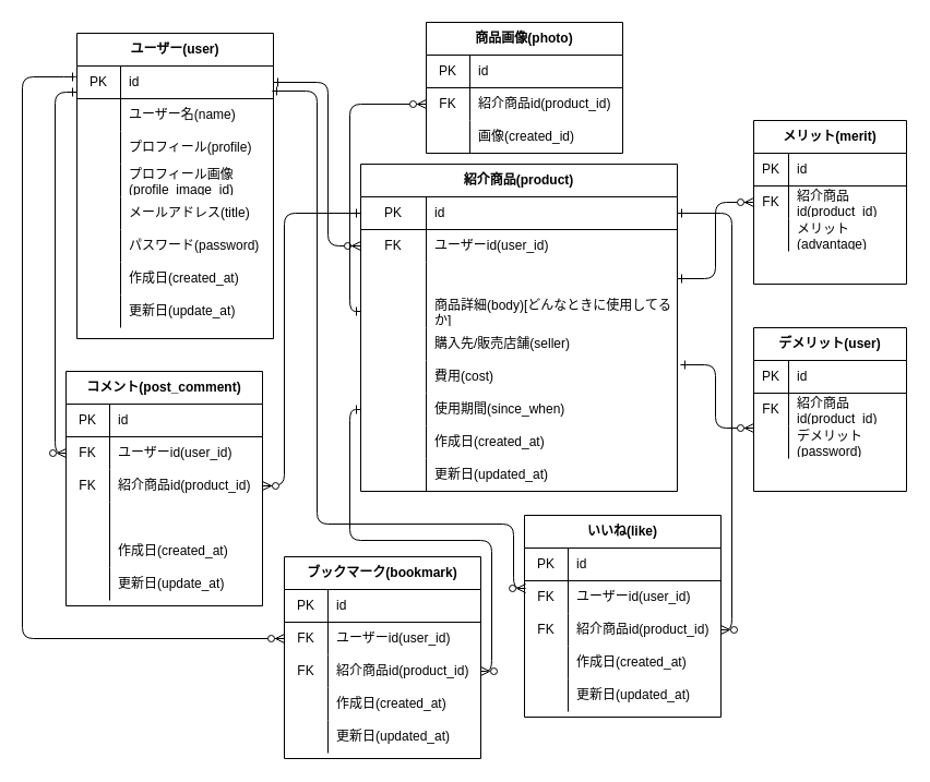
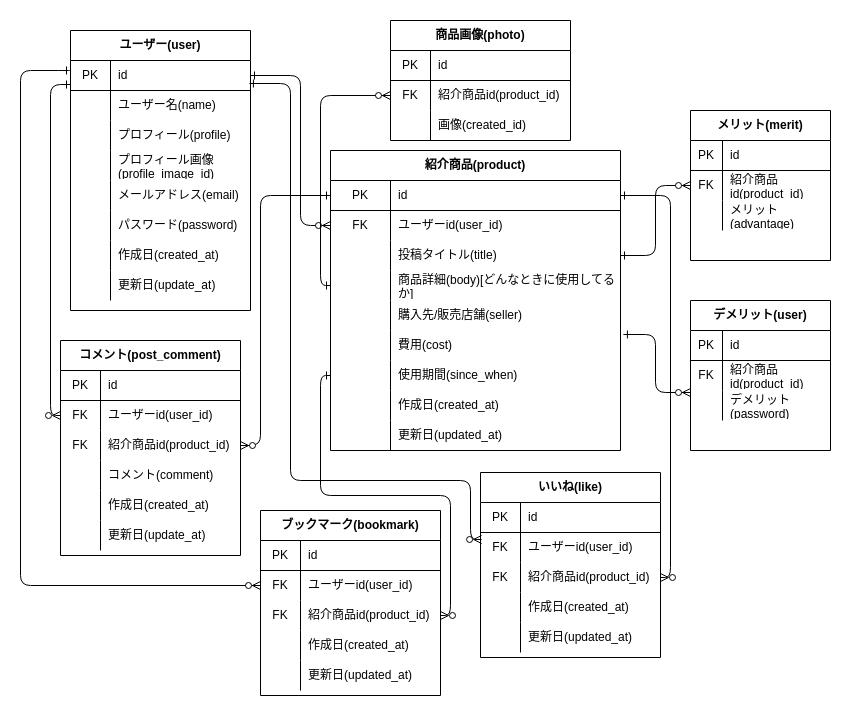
- <mxCell id="17" value="メールアドレス(title)" style="shape=partialRectangle;html=1;whiteSpace=wrap;connectable=0;fillColor=none;top=0;left=0;bottom=0;right=0;align=left;spacingLeft=6;overflow=hidden;" parent="15" vertex="1"><mxGeometry x="40" width="140" height="30" as="geometry" /></mxCell>
+ <mxCell id="17" value="メールアドレス(email)" style="shape=partialRectangle;html=1;whiteSpace=wrap;connectable=0;fillColor=none;top=0;left=0;bottom=0;right=0;align=left;spacingLeft=6;overflow=hidden;" parent="15" vertex="1"><mxGeometry x="40" width="140" height="30" as="geometry" /></mxCell>
+ <mxCell id="36" value="投稿タイトル(title)" style="shape=partialRectangle;html=1;whiteSpace=wrap;connectable=0;fillColor=none;top=0;left=0;bottom=0;right=0;align=left;spacingLeft=6;overflow=hidden;" parent="34" vertex="1"><mxGeometry x="60" width="230" height="30" as="geometry" /></mxCell>
+ <mxCell id="68" value="コメント(comment)" style="shape=partialRectangle;html=1;whiteSpace=wrap;connectable=0;fillColor=none;top=0;left=0;bottom=0;right=0;align=left;spacingLeft=6;overflow=hidden;" parent="66" vertex="1"><mxGeometry x="40" width="140" height="30" as="geometry" /></mxCell>
